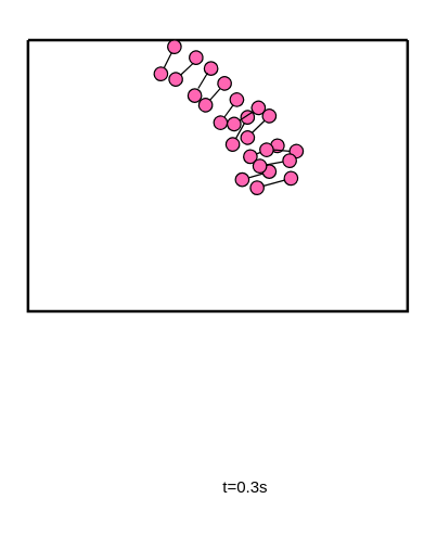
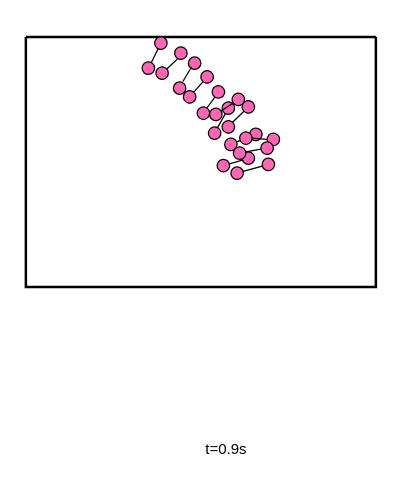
- <mxCell id="55" value="t=0.3s" style="text;html=1;align=center;verticalAlign=middle;resizable=0;points=[];autosize=1;strokeColor=none;fillColor=none;" vertex="1" parent="1"><mxGeometry x="150" y="344" width="60" height="30" as="geometry" /></mxCell>
+ <mxCell id="55" value="t=0.9s" style="text;html=1;align=center;verticalAlign=middle;resizable=0;points=[];autosize=1;strokeColor=none;fillColor=none;" vertex="1" parent="1"><mxGeometry x="150" y="344" width="60" height="30" as="geometry" /></mxCell>
